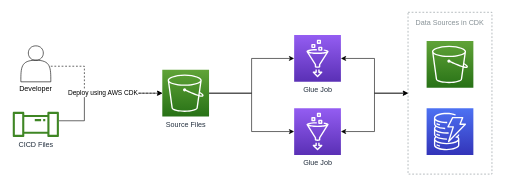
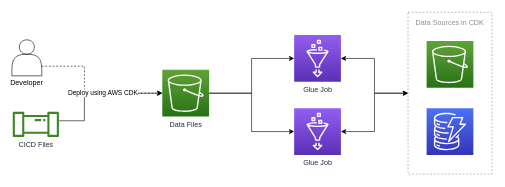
- <mxCell id="13" value="Developer" style="shape=actor;whiteSpace=wrap;html=1;verticalAlign=bottom;spacingBottom=-20;" vertex="1" parent="1"><mxGeometry x="34" y="76" width="50" height="60" as="geometry" /></mxCell>
+ <mxCell id="13" value="Developer" style="shape=actor;whiteSpace=wrap;html=1;verticalAlign=bottom;spacingBottom=-20;" vertex="1" parent="1"><mxGeometry x="19" y="66" width="50" height="60" as="geometry" /></mxCell>
- <mxCell id="11" value="Source Files" style="sketch=0;points=[[0,0,0],[0.25,0,0],[0.5,0,0],[0.75,0,0],[1,0,0],[0,1,0],[0.25,1,0],[0.5,1,0],[0.75,1,0],[1,1,0],[0,0.25,0],[0,0.5,0],[0,0.75,0],[1,0.25,0],[1,0.5,0],[1,0.75,0]];outlineConnect=0;fontColor=#232F3E;gradientColor=#60A337;gradientDirection=north;fillColor=#277116;strokeColor=#ffffff;dashed=0;verticalLabelPosition=bottom;verticalAlign=top;align=center;html=1;fontSize=12;fontStyle=0;aspect=fixed;shape=mxgraph.aws4.resourceIcon;resIcon=mxgraph.aws4.s3;" vertex="1" parent="1"><mxGeometry x="270" y="116" width="78" height="78" as="geometry" /></mxCell>
+ <mxCell id="11" value="Data Files" style="sketch=0;points=[[0,0,0],[0.25,0,0],[0.5,0,0],[0.75,0,0],[1,0,0],[0,1,0],[0.25,1,0],[0.5,1,0],[0.75,1,0],[1,1,0],[0,0.25,0],[0,0.5,0],[0,0.75,0],[1,0.25,0],[1,0.5,0],[1,0.75,0]];outlineConnect=0;fontColor=#232F3E;gradientColor=#60A337;gradientDirection=north;fillColor=#277116;strokeColor=#ffffff;dashed=0;verticalLabelPosition=bottom;verticalAlign=top;align=center;html=1;fontSize=12;fontStyle=0;aspect=fixed;shape=mxgraph.aws4.resourceIcon;resIcon=mxgraph.aws4.s3;" vertex="1" parent="1"><mxGeometry x="270" y="116" width="78" height="78" as="geometry" /></mxCell>
